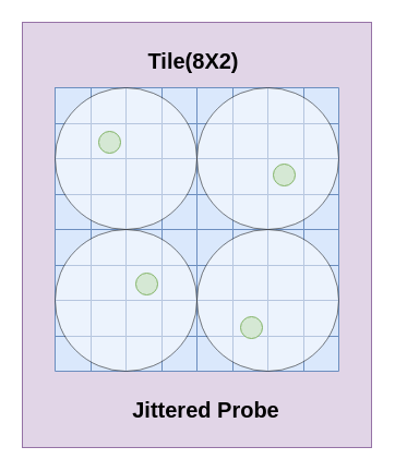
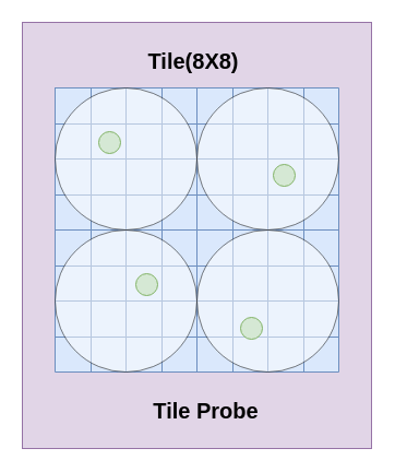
- <mxCell id="84" value="Tile(8X2)" style="text;html=1;align=center;verticalAlign=middle;whiteSpace=wrap;rounded=0;fontStyle=1;fontSize=20;" vertex="1" parent="1"><mxGeometry x="124" y="40" width="106" height="30" as="geometry" /></mxCell>
+ <mxCell id="84" value="Tile(8X8)" style="text;html=1;align=center;verticalAlign=middle;whiteSpace=wrap;rounded=0;fontStyle=1;fontSize=20;" vertex="1" parent="1"><mxGeometry x="124" y="40" width="106" height="30" as="geometry" /></mxCell>
- <mxCell id="85" value="Jittered Probe" style="text;html=1;align=center;verticalAlign=middle;whiteSpace=wrap;rounded=0;fontStyle=1;fontSize=20;" vertex="1" parent="1"><mxGeometry x="101.5" y="360" width="173" height="30" as="geometry" /></mxCell>
+ <mxCell id="85" value="Tile Probe" style="text;html=1;align=center;verticalAlign=middle;whiteSpace=wrap;rounded=0;fontStyle=1;fontSize=20;" vertex="1" parent="1"><mxGeometry x="101.5" y="360" width="173" height="30" as="geometry" /></mxCell>
